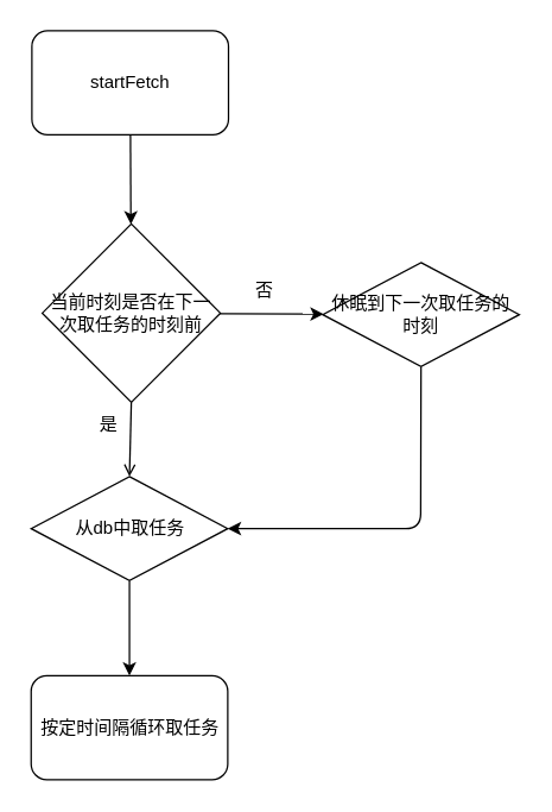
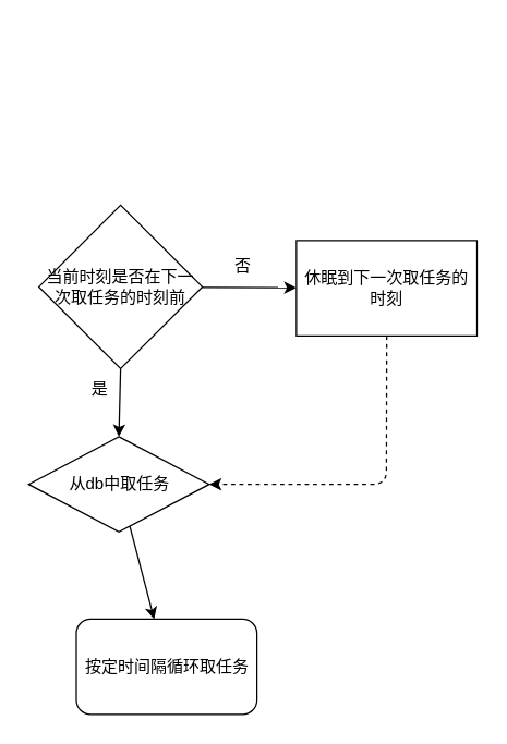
- <mxCell id="3" value="startFetch" style="rounded=1;whiteSpace=wrap;html=1;" vertex="1" parent="1"><mxGeometry x="21" y="20" width="132.5" height="70" as="geometry" /></mxCell>
- <mxCell id="2" value="" style="edgeStyle=none;html=1;" edge="1" parent="1" source="3" target="6"><mxGeometry relative="1" as="geometry" /></mxCell>
- <mxCell id="11" value="休眠到下一次取任务的时刻" style="rhombus;whiteSpace=wrap;html=1;" vertex="1" parent="1"><mxGeometry x="217" y="176" width="132.5" height="70" as="geometry" /></mxCell>
+ <mxCell id="11" value="休眠到下一次取任务的时刻" style="rounded=0;whiteSpace=wrap;html=1;" vertex="1" parent="1"><mxGeometry x="217" y="176" width="132.5" height="70" as="geometry" /></mxCell>
- <mxCell id="4" style="edgeStyle=none;html=1;exitX=0.5;exitY=1;exitDx=0;exitDy=0;entryX=0.5;entryY=0;entryDx=0;entryDy=0;endArrow=open;" edge="1" parent="1" source="6" target="8"><mxGeometry relative="1" as="geometry" /></mxCell>
+ <mxCell id="4" style="edgeStyle=none;html=1;exitX=0.5;exitY=1;exitDx=0;exitDy=0;entryX=0.5;entryY=0;entryDx=0;entryDy=0;" edge="1" parent="1" source="6" target="8"><mxGeometry relative="1" as="geometry" /></mxCell>
- <mxCell id="10" style="edgeStyle=none;html=1;exitX=0.5;exitY=1;exitDx=0;exitDy=0;entryX=1;entryY=0.5;entryDx=0;entryDy=0;" edge="1" parent="1" source="11" target="8"><mxGeometry relative="1" as="geometry"><mxPoint x="283" y="350" as="targetPoint" /><Array as="points"><mxPoint x="283" y="355" /></Array></mxGeometry></mxCell>
+ <mxCell id="10" style="edgeStyle=none;html=1;exitX=0.5;exitY=1;exitDx=0;exitDy=0;entryX=1;entryY=0.5;entryDx=0;entryDy=0;dashed=1;" edge="1" parent="1" source="11" target="8"><mxGeometry relative="1" as="geometry"><mxPoint x="283" y="350" as="targetPoint" /><Array as="points"><mxPoint x="283" y="355" /></Array></mxGeometry></mxCell>
- <mxCell id="13" value="按定时间隔循环取任务" style="rounded=1;whiteSpace=wrap;html=1;" vertex="1" parent="1"><mxGeometry x="20.5" y="454" width="132.5" height="70" as="geometry" /></mxCell>
+ <mxCell id="13" value="按定时间隔循环取任务" style="rounded=1;whiteSpace=wrap;html=1;" vertex="1" parent="1"><mxGeometry x="55.5" y="454" width="132.5" height="70" as="geometry" /></mxCell>
